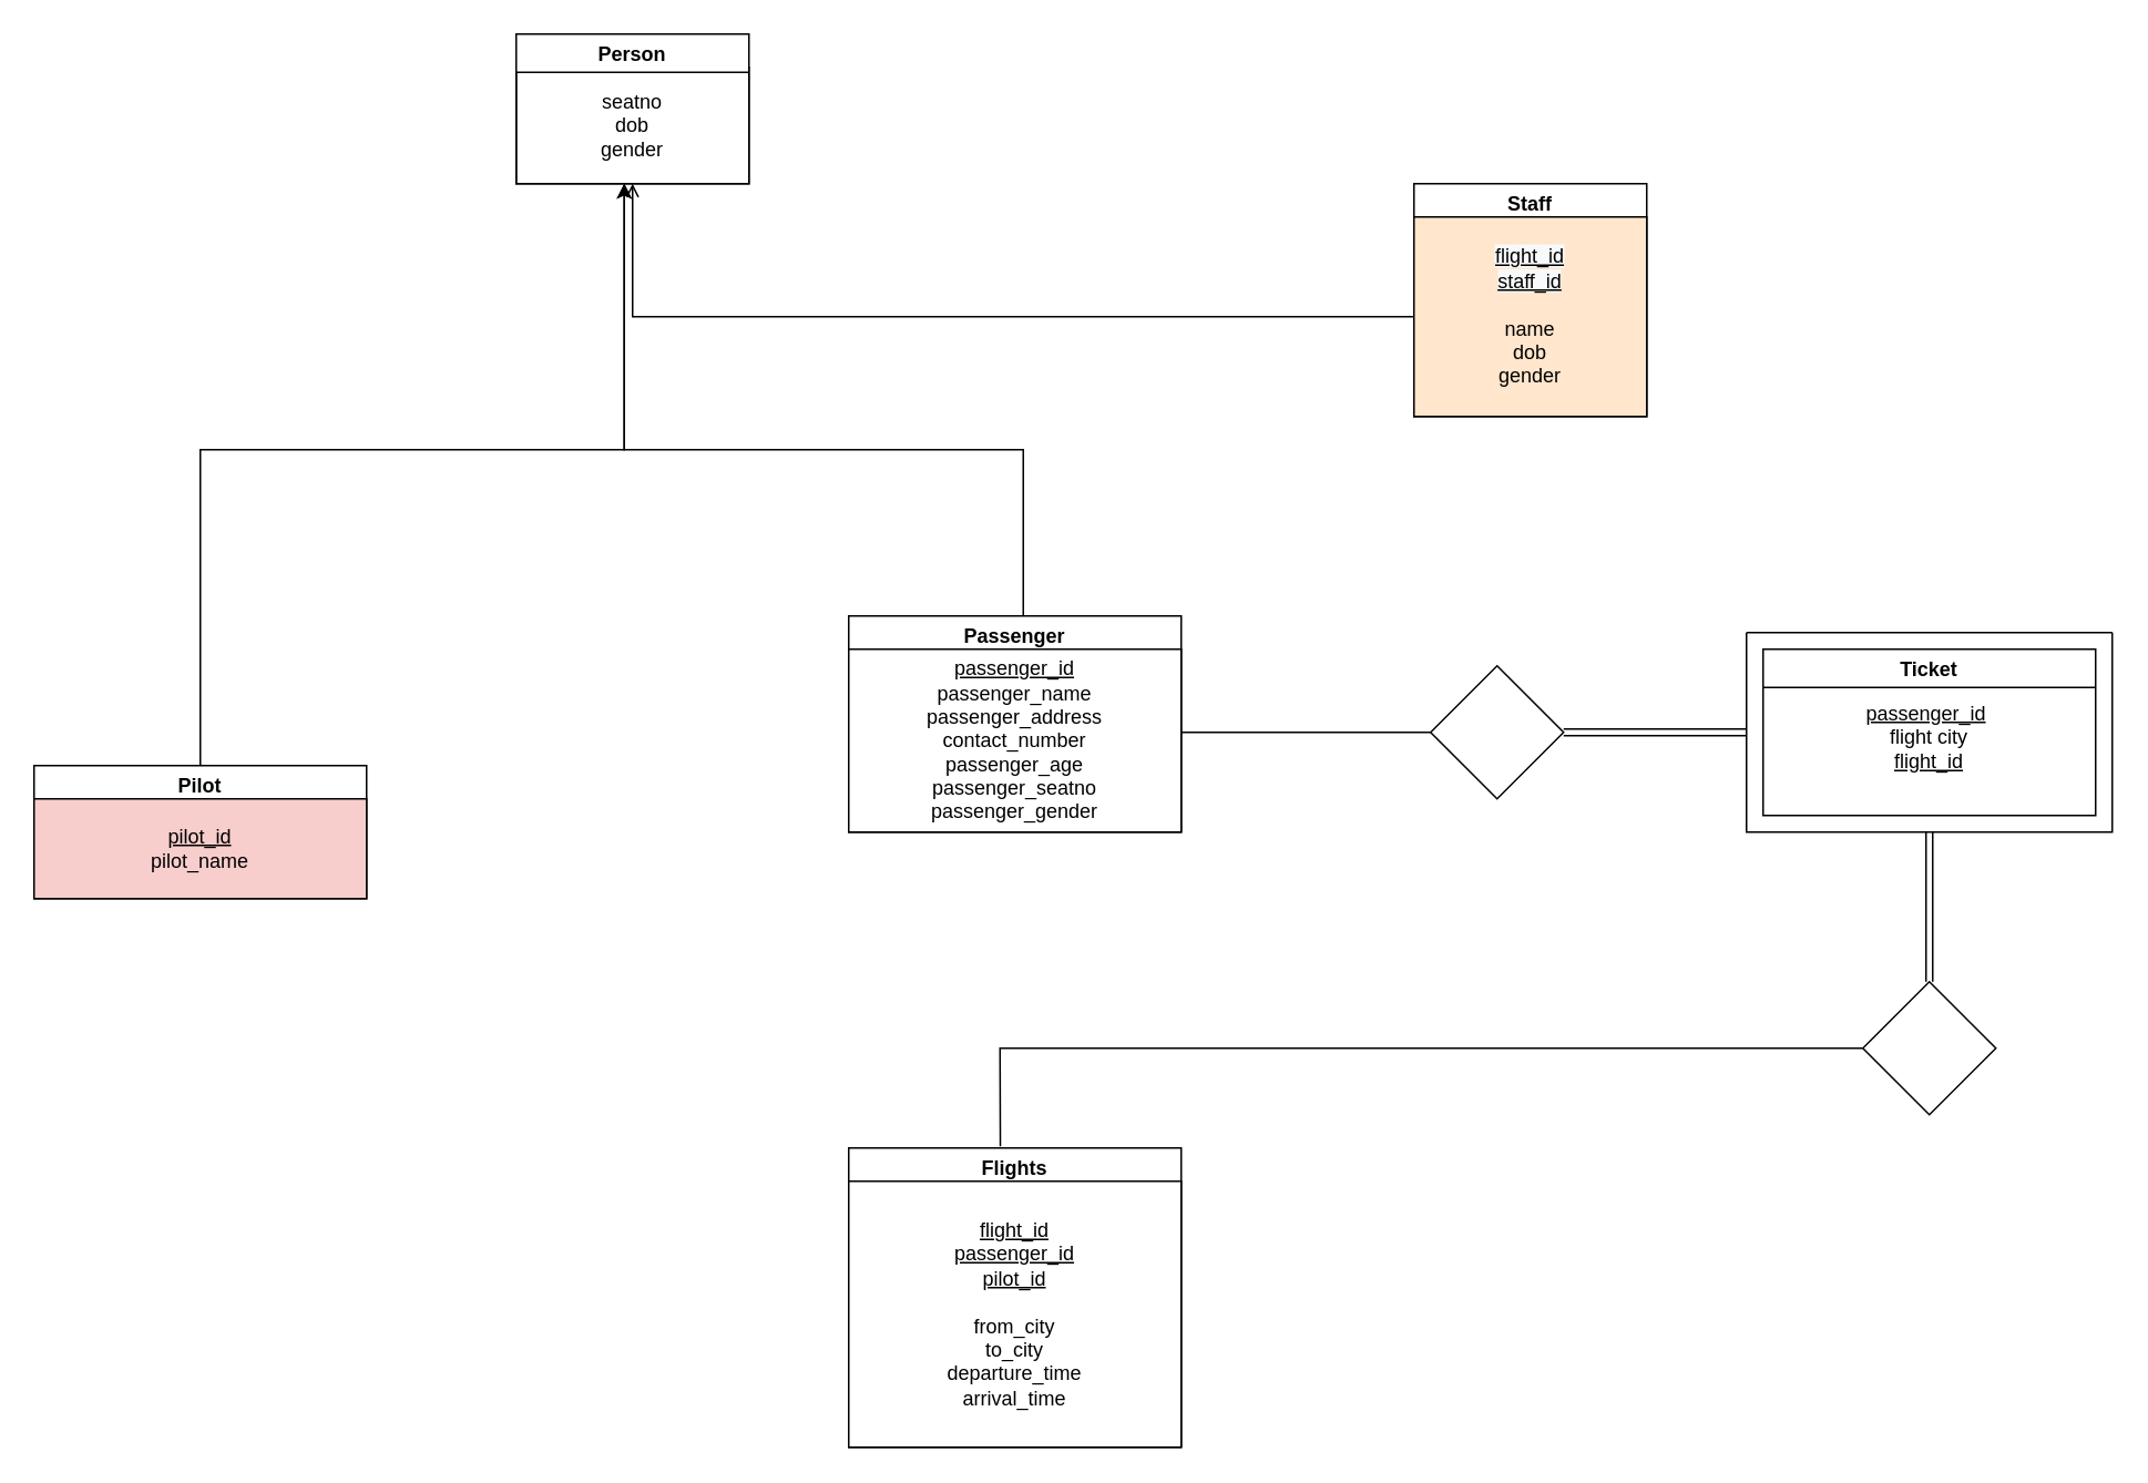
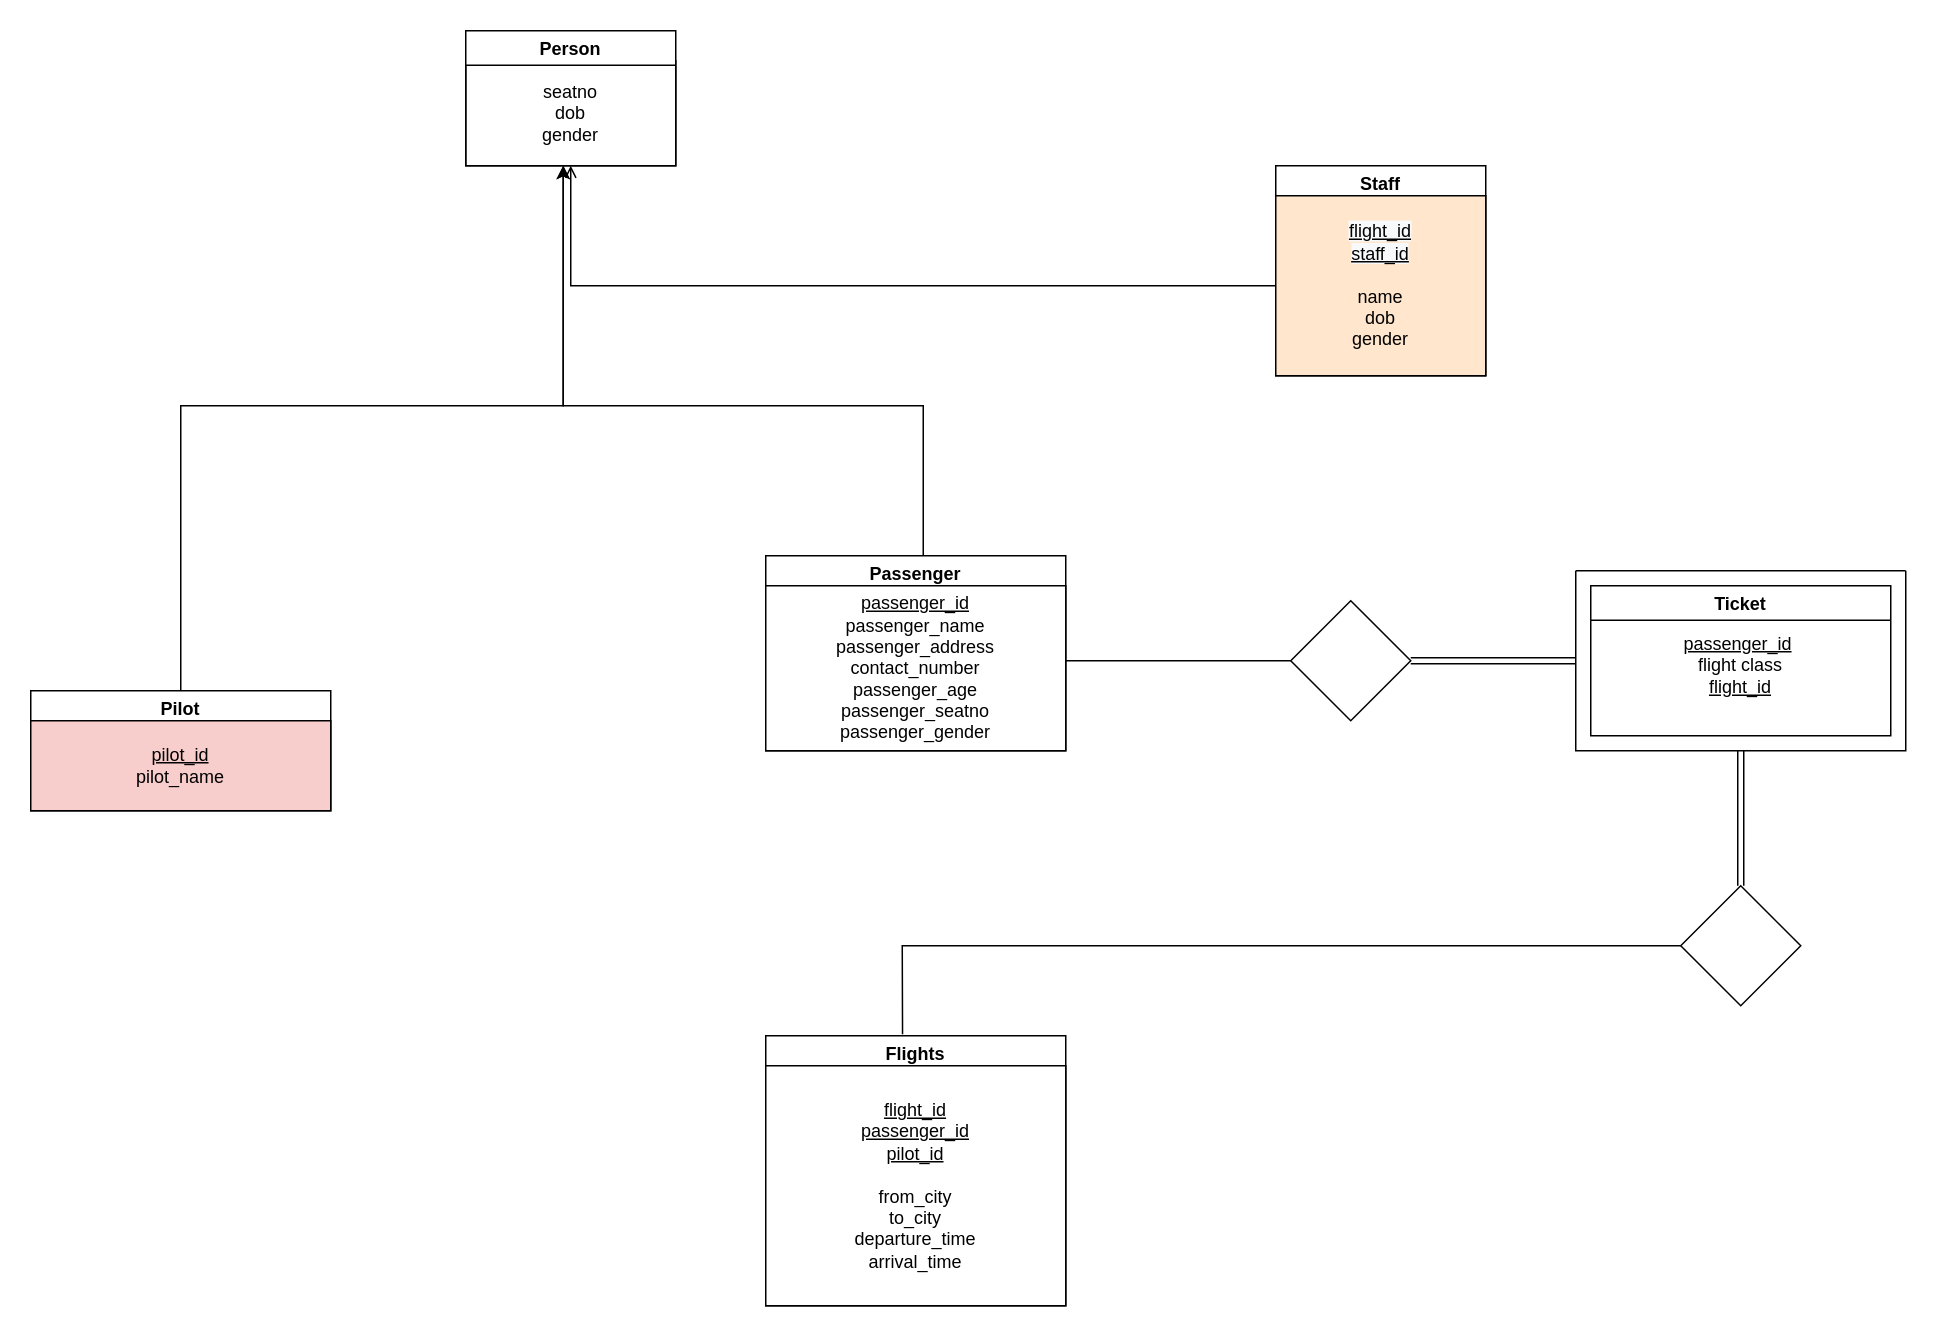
- <mxCell id="7" value="&lt;u&gt;passenger_id&lt;/u&gt;&amp;nbsp;&lt;br&gt;flight city&lt;br&gt;&lt;u&gt;flight_id&lt;br&gt;&lt;br&gt;&lt;/u&gt;" style="text;html=1;strokeColor=none;fillColor=none;align=center;verticalAlign=middle;whiteSpace=wrap;rounded=0;" parent="6" vertex="1"><mxGeometry y="20" width="200" height="80" as="geometry" /></mxCell>
+ <mxCell id="7" value="&lt;u&gt;passenger_id&lt;/u&gt;&amp;nbsp;&lt;br&gt;flight class&lt;br&gt;&lt;u&gt;flight_id&lt;br&gt;&lt;br&gt;&lt;/u&gt;" style="text;html=1;strokeColor=none;fillColor=none;align=center;verticalAlign=middle;whiteSpace=wrap;rounded=0;" parent="6" vertex="1"><mxGeometry y="20" width="200" height="80" as="geometry" /></mxCell>
